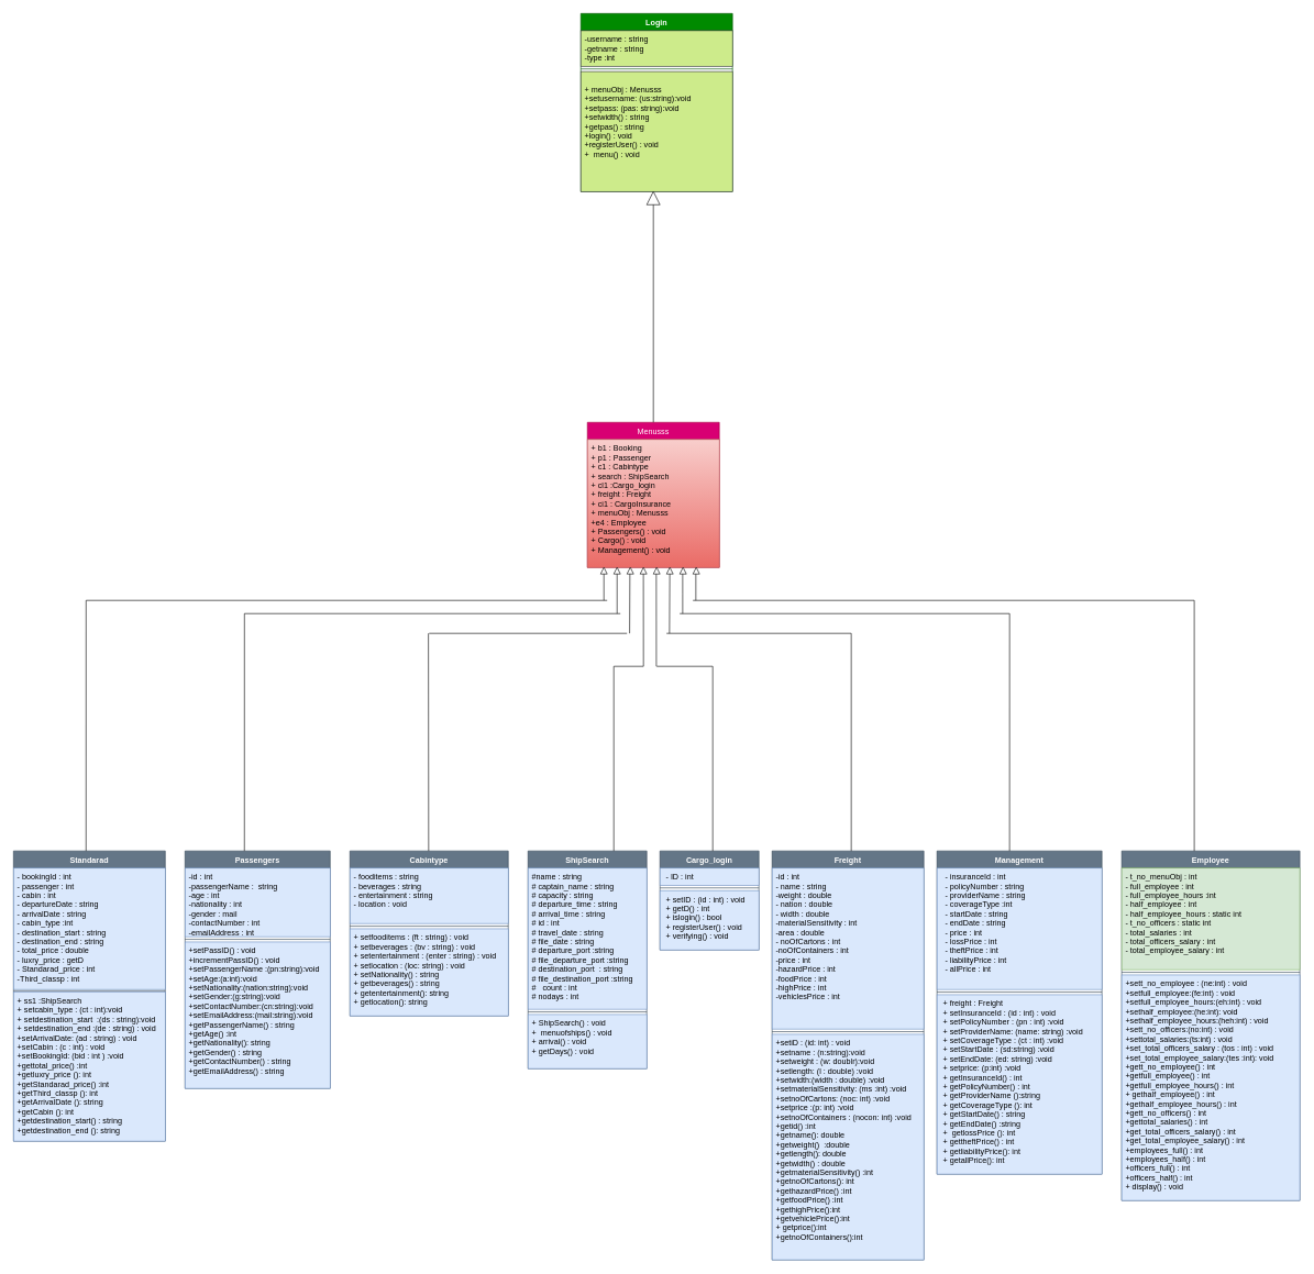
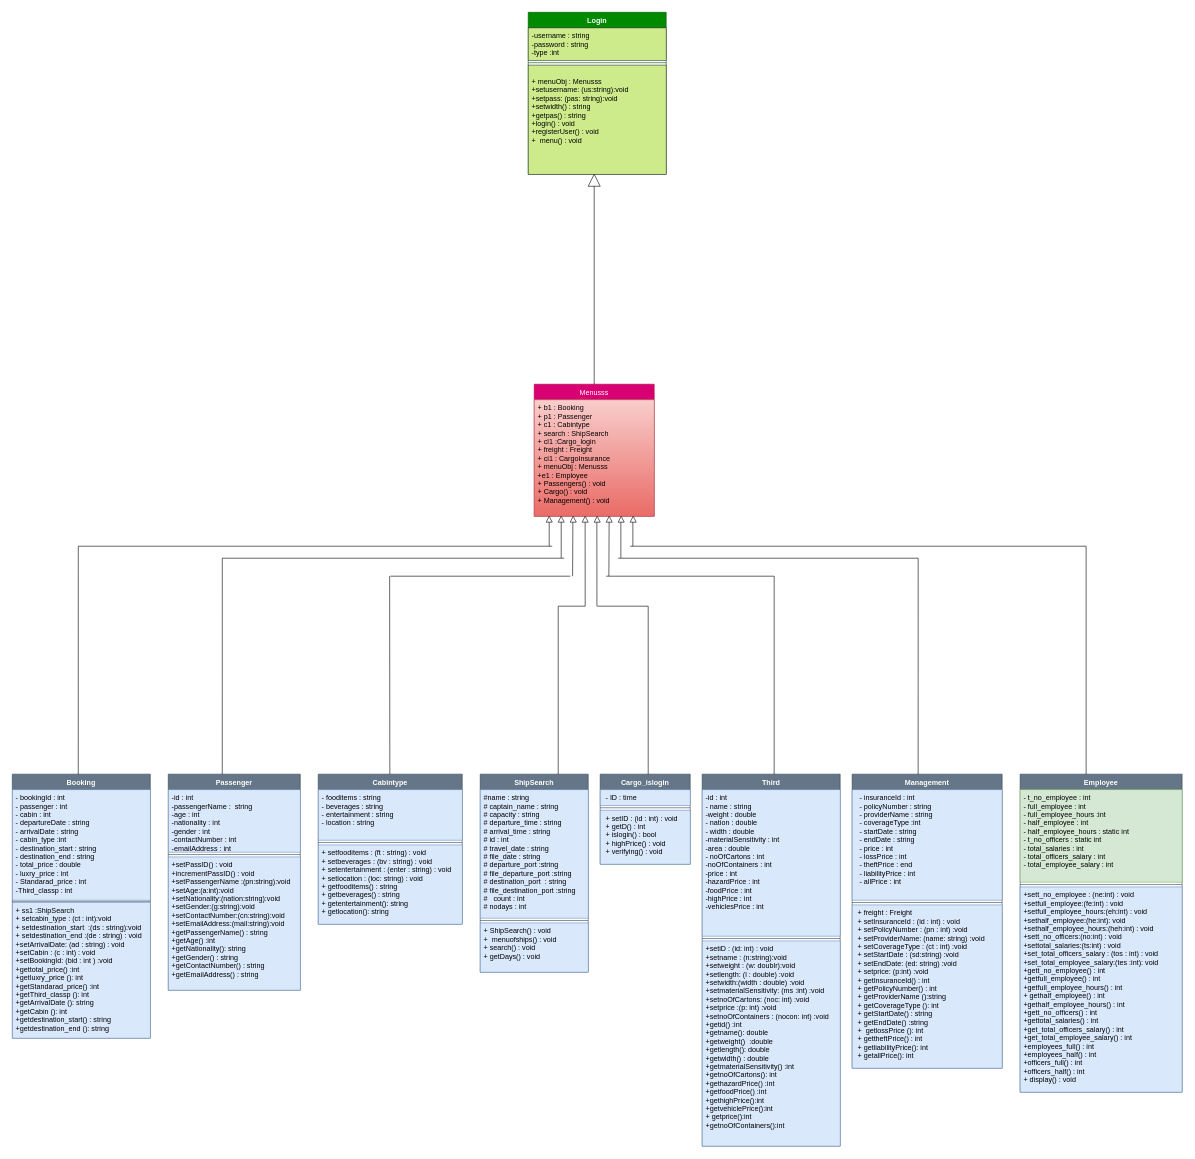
- <mxCell id="27" value="-username : string&#10;-getname : string&#10;-type :int" style="text;strokeColor=#36393d;fillColor=#cdeb8b;align=left;verticalAlign=top;spacingLeft=4;spacingRight=4;overflow=hidden;rotatable=0;points=[[0,0.5],[1,0.5]];portConstraint=eastwest;" vertex="1" parent="26"><mxGeometry y="26" width="230" height="54" as="geometry" /></mxCell>
+ <mxCell id="27" value="-username : string&#10;-password : string&#10;-type :int" style="text;strokeColor=#36393d;fillColor=#cdeb8b;align=left;verticalAlign=top;spacingLeft=4;spacingRight=4;overflow=hidden;rotatable=0;points=[[0,0.5],[1,0.5]];portConstraint=eastwest;" vertex="1" parent="26"><mxGeometry y="26" width="230" height="54" as="geometry" /></mxCell>
- <mxCell id="31" value="+ b1 : Booking &#10;+ p1 : Passenger &#10;+ c1 : Cabintype &#10;+ search : ShipSearch&#10;+ cl1 :Cargo_login &#10;+ freight : Freight &#10;+ ci1 : CargoInsurance &#10;+ menuObj : Menusss&#10;+e4 : Employee&#10;+ Passengers() : void&#10;+ Cargo() : void&#10;+ Management() : void" style="text;strokeColor=#b85450;fillColor=#f8cecc;align=left;verticalAlign=top;spacingLeft=4;spacingRight=4;overflow=hidden;rotatable=0;points=[[0,0.5],[1,0.5]];portConstraint=eastwest;gradientColor=#ea6b66;" vertex="1" parent="30"><mxGeometry y="26" width="200" height="194" as="geometry" /></mxCell>
+ <mxCell id="31" value="+ b1 : Booking &#10;+ p1 : Passenger &#10;+ c1 : Cabintype &#10;+ search : ShipSearch&#10;+ cl1 :Cargo_login &#10;+ freight : Freight &#10;+ ci1 : CargoInsurance &#10;+ menuObj : Menusss&#10;+e1 : Employee&#10;+ Passengers() : void&#10;+ Cargo() : void&#10;+ Management() : void" style="text;strokeColor=#b85450;fillColor=#f8cecc;align=left;verticalAlign=top;spacingLeft=4;spacingRight=4;overflow=hidden;rotatable=0;points=[[0,0.5],[1,0.5]];portConstraint=eastwest;gradientColor=#ea6b66;" vertex="1" parent="30"><mxGeometry y="26" width="200" height="194" as="geometry" /></mxCell>
- <mxCell id="2" value="Standarad" style="swimlane;fontStyle=1;align=center;verticalAlign=top;childLayout=stackLayout;horizontal=1;startSize=26;horizontalStack=0;resizeParent=1;resizeParentMax=0;resizeLast=0;collapsible=1;marginBottom=0;fillColor=#647687;fontColor=#ffffff;strokeColor=#314354;" vertex="1" parent="1"><mxGeometry x="20" y="1290" width="230" height="440" as="geometry"><mxRectangle x="50" y="440" width="95" height="30" as="alternateBounds" /></mxGeometry></mxCell>
+ <mxCell id="2" value="Booking" style="swimlane;fontStyle=1;align=center;verticalAlign=top;childLayout=stackLayout;horizontal=1;startSize=26;horizontalStack=0;resizeParent=1;resizeParentMax=0;resizeLast=0;collapsible=1;marginBottom=0;fillColor=#647687;fontColor=#ffffff;strokeColor=#314354;" vertex="1" parent="1"><mxGeometry x="20" y="1290" width="230" height="440" as="geometry"><mxRectangle x="50" y="440" width="95" height="30" as="alternateBounds" /></mxGeometry></mxCell>
- <mxCell id="32" value="Passengers" style="swimlane;fontStyle=1;align=center;verticalAlign=top;childLayout=stackLayout;horizontal=1;startSize=26;horizontalStack=0;resizeParent=1;resizeParentMax=0;resizeLast=0;collapsible=1;marginBottom=0;fillColor=#647687;fontColor=#ffffff;strokeColor=#314354;" vertex="1" parent="1"><mxGeometry x="280" y="1290" width="220" height="360" as="geometry"><mxRectangle x="280" y="560" width="100" height="30" as="alternateBounds" /></mxGeometry></mxCell>
+ <mxCell id="32" value="Passenger" style="swimlane;fontStyle=1;align=center;verticalAlign=top;childLayout=stackLayout;horizontal=1;startSize=26;horizontalStack=0;resizeParent=1;resizeParentMax=0;resizeLast=0;collapsible=1;marginBottom=0;fillColor=#647687;fontColor=#ffffff;strokeColor=#314354;" vertex="1" parent="1"><mxGeometry x="280" y="1290" width="220" height="360" as="geometry"><mxRectangle x="280" y="560" width="100" height="30" as="alternateBounds" /></mxGeometry></mxCell>
- <mxCell id="14" value="Cargo_login" style="swimlane;fontStyle=1;align=center;verticalAlign=top;childLayout=stackLayout;horizontal=1;startSize=26;horizontalStack=0;resizeParent=1;resizeParentMax=0;resizeLast=0;collapsible=1;marginBottom=0;fillColor=#647687;fontColor=#ffffff;strokeColor=#314354;" vertex="1" parent="1"><mxGeometry x="1000" y="1290" width="150" height="150" as="geometry"><mxRectangle x="550" y="640" width="110" height="30" as="alternateBounds" /></mxGeometry></mxCell>
+ <mxCell id="14" value="Cargo_islogin" style="swimlane;fontStyle=1;align=center;verticalAlign=top;childLayout=stackLayout;horizontal=1;startSize=26;horizontalStack=0;resizeParent=1;resizeParentMax=0;resizeLast=0;collapsible=1;marginBottom=0;fillColor=#647687;fontColor=#ffffff;strokeColor=#314354;" vertex="1" parent="1"><mxGeometry x="1000" y="1290" width="150" height="150" as="geometry"><mxRectangle x="550" y="640" width="110" height="30" as="alternateBounds" /></mxGeometry></mxCell>
- <mxCell id="22" value="Freight" style="swimlane;fontStyle=1;align=center;verticalAlign=top;childLayout=stackLayout;horizontal=1;startSize=26;horizontalStack=0;resizeParent=1;resizeParentMax=0;resizeLast=0;collapsible=1;marginBottom=0;fillColor=#647687;fontColor=#ffffff;strokeColor=#314354;" vertex="1" parent="1"><mxGeometry x="1170" y="1290" width="230" height="620" as="geometry"><mxRectangle x="720" y="640" width="80" height="30" as="alternateBounds" /></mxGeometry></mxCell>
+ <mxCell id="22" value="Third" style="swimlane;fontStyle=1;align=center;verticalAlign=top;childLayout=stackLayout;horizontal=1;startSize=26;horizontalStack=0;resizeParent=1;resizeParentMax=0;resizeLast=0;collapsible=1;marginBottom=0;fillColor=#647687;fontColor=#ffffff;strokeColor=#314354;" vertex="1" parent="1"><mxGeometry x="1170" y="1290" width="230" height="620" as="geometry"><mxRectangle x="720" y="640" width="80" height="30" as="alternateBounds" /></mxGeometry></mxCell>
- <mxCell id="3" value="- bookingId : int&#10;- passenger : int&#10;- cabin : int&#10;- departureDate : string&#10;- arrivalDate : string&#10;- cabin_type :int&#10;- destination_start : string&#10;- destination_end : string&#10;- total_price : double&#10;- luxry_price : getD&#10;- Standarad_price : int&#10;-Third_classp : int" style="text;strokeColor=#6c8ebf;fillColor=#dae8fc;align=left;verticalAlign=top;spacingLeft=4;spacingRight=4;overflow=hidden;rotatable=0;points=[[0,0.5],[1,0.5]];portConstraint=eastwest;" vertex="1" parent="2"><mxGeometry y="26" width="230" height="184" as="geometry" /></mxCell>
+ <mxCell id="3" value="- bookingId : int&#10;- passenger : int&#10;- cabin : int&#10;- departureDate : string&#10;- arrivalDate : string&#10;- cabin_type :int&#10;- destination_start : string&#10;- destination_end : string&#10;- total_price : double&#10;- luxry_price : int&#10;- Standarad_price : int&#10;-Third_classp : int" style="text;strokeColor=#6c8ebf;fillColor=#dae8fc;align=left;verticalAlign=top;spacingLeft=4;spacingRight=4;overflow=hidden;rotatable=0;points=[[0,0.5],[1,0.5]];portConstraint=eastwest;" vertex="1" parent="2"><mxGeometry y="26" width="230" height="184" as="geometry" /></mxCell>
- <mxCell id="33" value="-id : int&#10;-passengerName :  string&#10;-age : int&#10;-nationality : int&#10;-gender : mail&#10;-contactNumber : int&#10;-emailAddress : int" style="text;strokeColor=#6c8ebf;fillColor=#dae8fc;align=left;verticalAlign=top;spacingLeft=4;spacingRight=4;overflow=hidden;rotatable=0;points=[[0,0.5],[1,0.5]];portConstraint=eastwest;" vertex="1" parent="32"><mxGeometry y="26" width="220" height="104" as="geometry" /></mxCell>
+ <mxCell id="33" value="-id : int&#10;-passengerName :  string&#10;-age : int&#10;-nationality : int&#10;-gender : int&#10;-contactNumber : int&#10;-emailAddress : int" style="text;strokeColor=#6c8ebf;fillColor=#dae8fc;align=left;verticalAlign=top;spacingLeft=4;spacingRight=4;overflow=hidden;rotatable=0;points=[[0,0.5],[1,0.5]];portConstraint=eastwest;" vertex="1" parent="32"><mxGeometry y="26" width="220" height="104" as="geometry" /></mxCell>
- <mxCell id="7" value="- fooditems : string&#10;- beverages : string&#10;- entertainment : string&#10;- location : void" style="text;strokeColor=#6c8ebf;fillColor=#dae8fc;align=left;verticalAlign=top;spacingLeft=4;spacingRight=4;overflow=hidden;rotatable=0;points=[[0,0.5],[1,0.5]];portConstraint=eastwest;" vertex="1" parent="6"><mxGeometry y="26" width="240" height="84" as="geometry" /></mxCell>
+ <mxCell id="7" value="- fooditems : string&#10;- beverages : string&#10;- entertainment : string&#10;- location : string" style="text;strokeColor=#6c8ebf;fillColor=#dae8fc;align=left;verticalAlign=top;spacingLeft=4;spacingRight=4;overflow=hidden;rotatable=0;points=[[0,0.5],[1,0.5]];portConstraint=eastwest;" vertex="1" parent="6"><mxGeometry y="26" width="240" height="84" as="geometry" /></mxCell>
- <mxCell id="15" value=" - ID : int" style="text;strokeColor=#6c8ebf;fillColor=#dae8fc;align=left;verticalAlign=top;spacingLeft=4;spacingRight=4;overflow=hidden;rotatable=0;points=[[0,0.5],[1,0.5]];portConstraint=eastwest;" vertex="1" parent="14"><mxGeometry y="26" width="150" height="26" as="geometry" /></mxCell>
+ <mxCell id="15" value=" - ID : time" style="text;strokeColor=#6c8ebf;fillColor=#dae8fc;align=left;verticalAlign=top;spacingLeft=4;spacingRight=4;overflow=hidden;rotatable=0;points=[[0,0.5],[1,0.5]];portConstraint=eastwest;" vertex="1" parent="14"><mxGeometry y="26" width="150" height="26" as="geometry" /></mxCell>
- <mxCell id="11" value="  - insuranceId : int&#10;  - policyNumber : string&#10;  - providerName : string&#10;  - coverageType :int&#10;  - startDate : string&#10;  - endDate : string&#10;  - price : int&#10;  - lossPrice : int&#10;  - theftPrice : int&#10;  - liabilityPrice : int&#10;  - allPrice : int" style="text;strokeColor=#6c8ebf;fillColor=#dae8fc;align=left;verticalAlign=top;spacingLeft=4;spacingRight=4;overflow=hidden;rotatable=0;points=[[0,0.5],[1,0.5]];portConstraint=eastwest;" vertex="1" parent="10"><mxGeometry y="26" width="250" height="184" as="geometry" /></mxCell>
+ <mxCell id="11" value="  - insuranceId : int&#10;  - policyNumber : string&#10;  - providerName : string&#10;  - coverageType :int&#10;  - startDate : string&#10;  - endDate : string&#10;  - price : int&#10;  - lossPrice : int&#10;  - theftPrice : end&#10;  - liabilityPrice : int&#10;  - allPrice : int" style="text;strokeColor=#6c8ebf;fillColor=#dae8fc;align=left;verticalAlign=top;spacingLeft=4;spacingRight=4;overflow=hidden;rotatable=0;points=[[0,0.5],[1,0.5]];portConstraint=eastwest;" vertex="1" parent="10"><mxGeometry y="26" width="250" height="184" as="geometry" /></mxCell>
- <mxCell id="19" value="- t_no_menuObj : int&#10;- full_employee : int&#10;- full_employee_hours :int&#10;- half_employee : int&#10;&#09;&#09;- half_employee_hours : static int&#10;&#09;&#09;- t_no_officers : static int&#10;&#09;&#09;- total_salaries : int&#10;&#09;&#09;- total_officers_salary : int&#10;&#09;&#09;- total_employee_salary : int" style="text;strokeColor=#82b366;fillColor=#d5e8d4;align=left;verticalAlign=top;spacingLeft=4;spacingRight=4;overflow=hidden;rotatable=0;points=[[0,0.5],[1,0.5]];portConstraint=eastwest;" vertex="1" parent="18"><mxGeometry y="26" width="270" height="154" as="geometry" /></mxCell>
+ <mxCell id="19" value="- t_no_employee : int&#10;- full_employee : int&#10;- full_employee_hours :int&#10;- half_employee : int&#10;&#09;&#09;- half_employee_hours : static int&#10;&#09;&#09;- t_no_officers : static int&#10;&#09;&#09;- total_salaries : int&#10;&#09;&#09;- total_officers_salary : int&#10;&#09;&#09;- total_employee_salary : int" style="text;strokeColor=#82b366;fillColor=#d5e8d4;align=left;verticalAlign=top;spacingLeft=4;spacingRight=4;overflow=hidden;rotatable=0;points=[[0,0.5],[1,0.5]];portConstraint=eastwest;" vertex="1" parent="18"><mxGeometry y="26" width="270" height="154" as="geometry" /></mxCell>
- <mxCell id="17" value=" + setID : (id : int) : void&#10; + getD() : int&#10; + islogin() : bool&#10; + registerUser() : void&#10; + verifying() : void" style="text;strokeColor=#6c8ebf;fillColor=#dae8fc;align=left;verticalAlign=top;spacingLeft=4;spacingRight=4;overflow=hidden;rotatable=0;points=[[0,0.5],[1,0.5]];portConstraint=eastwest;" vertex="1" parent="14"><mxGeometry y="60" width="150" height="90" as="geometry" /></mxCell>
+ <mxCell id="17" value=" + setID : (id : int) : void&#10; + getD() : int&#10; + islogin() : bool&#10; + highPrice() : void&#10; + verifying() : void" style="text;strokeColor=#6c8ebf;fillColor=#dae8fc;align=left;verticalAlign=top;spacingLeft=4;spacingRight=4;overflow=hidden;rotatable=0;points=[[0,0.5],[1,0.5]];portConstraint=eastwest;" vertex="1" parent="14"><mxGeometry y="60" width="150" height="90" as="geometry" /></mxCell>
- <mxCell id="9" value="+ setfooditems : (ft : string) : void&#10;+ setbeverages : (bv : string) : void&#10;+ setentertainment : (enter : string) : void&#10;+ setlocation : (loc: string) : void&#10;+ setNationality() : string&#10;+ getbeverages() : string&#10;+ getentertainment(): string&#10;+ getlocation(): string" style="text;strokeColor=#6c8ebf;fillColor=#dae8fc;align=left;verticalAlign=top;spacingLeft=4;spacingRight=4;overflow=hidden;rotatable=0;points=[[0,0.5],[1,0.5]];portConstraint=eastwest;" vertex="1" parent="6"><mxGeometry y="118" width="240" height="132" as="geometry" /></mxCell>
+ <mxCell id="9" value="+ setfooditems : (ft : string) : void&#10;+ setbeverages : (bv : string) : void&#10;+ setentertainment : (enter : string) : void&#10;+ setlocation : (loc: string) : void&#10;+ getfooditems() : string&#10;+ getbeverages() : string&#10;+ getentertainment(): string&#10;+ getlocation(): string" style="text;strokeColor=#6c8ebf;fillColor=#dae8fc;align=left;verticalAlign=top;spacingLeft=4;spacingRight=4;overflow=hidden;rotatable=0;points=[[0,0.5],[1,0.5]];portConstraint=eastwest;" vertex="1" parent="6"><mxGeometry y="118" width="240" height="132" as="geometry" /></mxCell>
- <mxCell id="39" value="+ ShipSearch() : void&#10;+  menuofships() : void&#10;+ arrival() : void&#10;+ getDays() : void " style="text;strokeColor=#6c8ebf;fillColor=#dae8fc;align=left;verticalAlign=top;spacingLeft=4;spacingRight=4;overflow=hidden;rotatable=0;points=[[0,0.5],[1,0.5]];portConstraint=eastwest;" vertex="1" parent="36"><mxGeometry y="248" width="180" height="82" as="geometry" /></mxCell>
+ <mxCell id="39" value="+ ShipSearch() : void&#10;+  menuofships() : void&#10;+ search() : void&#10;+ getDays() : void " style="text;strokeColor=#6c8ebf;fillColor=#dae8fc;align=left;verticalAlign=top;spacingLeft=4;spacingRight=4;overflow=hidden;rotatable=0;points=[[0,0.5],[1,0.5]];portConstraint=eastwest;" vertex="1" parent="36"><mxGeometry y="248" width="180" height="82" as="geometry" /></mxCell>
